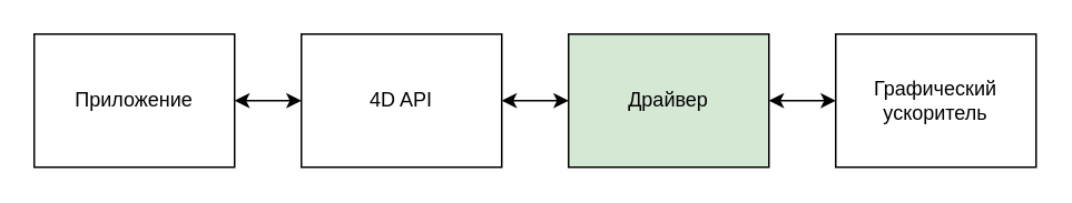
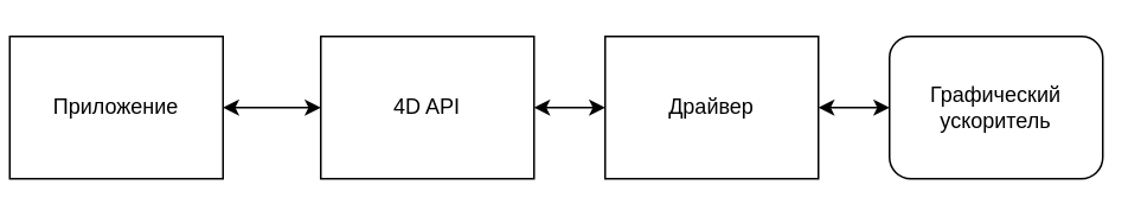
- <mxCell id="3" value="Приложение" style="rounded=0;whiteSpace=wrap;" vertex="1" parent="1"><mxGeometry x="20" y="20" width="120" height="80" as="geometry" /></mxCell>
+ <mxCell id="3" value="Приложение" style="rounded=0;whiteSpace=wrap;" vertex="1" parent="1"><mxGeometry x="5" y="20" width="120" height="80" as="geometry" /></mxCell>
- <mxCell id="7" value="Драйвер" style="rounded=0;whiteSpace=wrap;fillColor=#d5e8d4;" vertex="1" parent="1"><mxGeometry x="340" y="20" width="120" height="80" as="geometry" /></mxCell>
+ <mxCell id="7" value="Драйвер" style="rounded=0;whiteSpace=wrap;" vertex="1" parent="1"><mxGeometry x="340" y="20" width="120" height="80" as="geometry" /></mxCell>
- <mxCell id="8" value="Графический ускоритель" style="rounded=0;whiteSpace=wrap;" vertex="1" parent="1"><mxGeometry x="500" y="20" width="120" height="80" as="geometry" /></mxCell>
+ <mxCell id="8" value="Графический ускоритель" style="whiteSpace=wrap;rounded=1;" vertex="1" parent="1"><mxGeometry x="500" y="20" width="120" height="80" as="geometry" /></mxCell>
